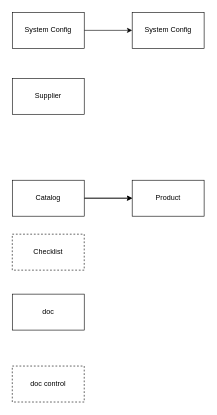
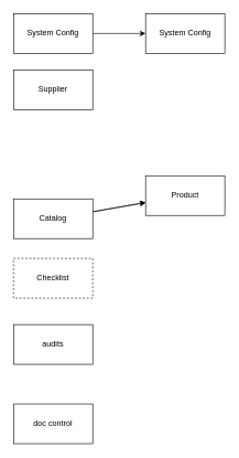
- <mxCell id="4" value="Supplier" style="rounded=0;whiteSpace=wrap;html=1;" vertex="1" parent="1"><mxGeometry x="20" y="130" width="120" height="60" as="geometry" /></mxCell>
+ <mxCell id="4" value="Supplier" style="rounded=0;whiteSpace=wrap;html=1;" vertex="1" parent="1"><mxGeometry x="20" y="105" width="120" height="60" as="geometry" /></mxCell>
- <mxCell id="10" value="Product" style="rounded=0;whiteSpace=wrap;html=1;" vertex="1" parent="1"><mxGeometry x="220" y="300" width="120" height="60" as="geometry" /></mxCell>
+ <mxCell id="10" value="Product" style="rounded=0;whiteSpace=wrap;html=1;" vertex="1" parent="1"><mxGeometry x="220" y="265" width="120" height="60" as="geometry" /></mxCell>
- <mxCell id="9" value="doc" style="rounded=0;whiteSpace=wrap;html=1;" vertex="1" parent="1"><mxGeometry x="20" y="490" width="120" height="60" as="geometry" /></mxCell>
+ <mxCell id="9" value="audits" style="rounded=0;whiteSpace=wrap;html=1;" vertex="1" parent="1"><mxGeometry x="20" y="490" width="120" height="60" as="geometry" /></mxCell>
- <mxCell id="12" value="doc control" style="whiteSpace=wrap;html=1;dashed=1;" vertex="1" parent="1"><mxGeometry x="20" y="610" width="120" height="60" as="geometry" /></mxCell>
+ <mxCell id="12" value="doc control" style="whiteSpace=wrap;html=1;" vertex="1" parent="1"><mxGeometry x="20" y="610" width="120" height="60" as="geometry" /></mxCell>
